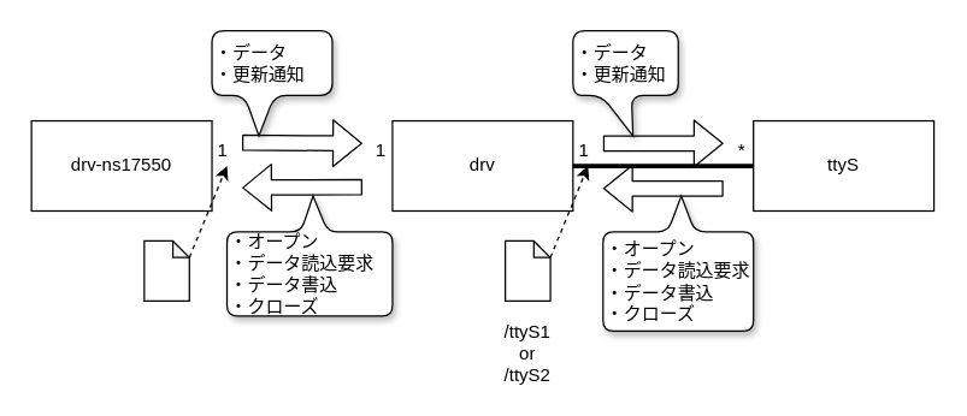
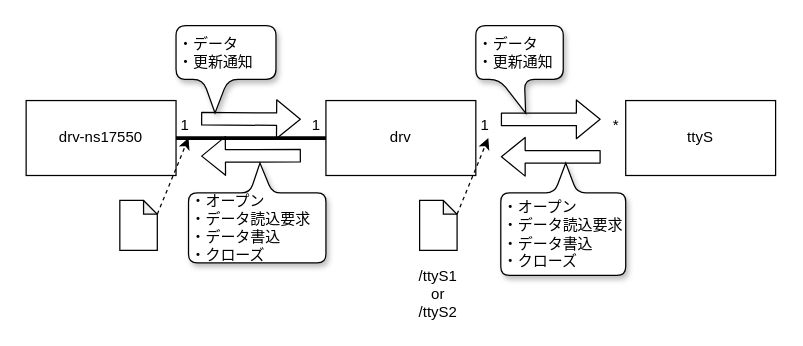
+ <mxCell id="9" value="" style="endArrow=none;html=1;exitX=1;exitY=0.5;exitDx=0;exitDy=0;entryX=0;entryY=0.5;entryDx=0;entryDy=0;strokeWidth=3;" edge="1" parent="1" source="3" target="2"><mxGeometry width="50" height="50" relative="1" as="geometry"><mxPoint x="160" y="240" as="sourcePoint" /><mxPoint x="210" y="190" as="targetPoint" /></mxGeometry></mxCell>
- <mxCell id="10" value="" style="endArrow=none;html=1;entryX=0;entryY=0.5;entryDx=0;entryDy=0;strokeWidth=3;exitX=1;exitY=0.5;exitDx=0;exitDy=0;" edge="1" parent="1" source="2" target="8"><mxGeometry width="50" height="50" relative="1" as="geometry"><mxPoint x="370" y="110" as="sourcePoint" /><mxPoint x="500" y="109.5" as="targetPoint" /></mxGeometry></mxCell>
